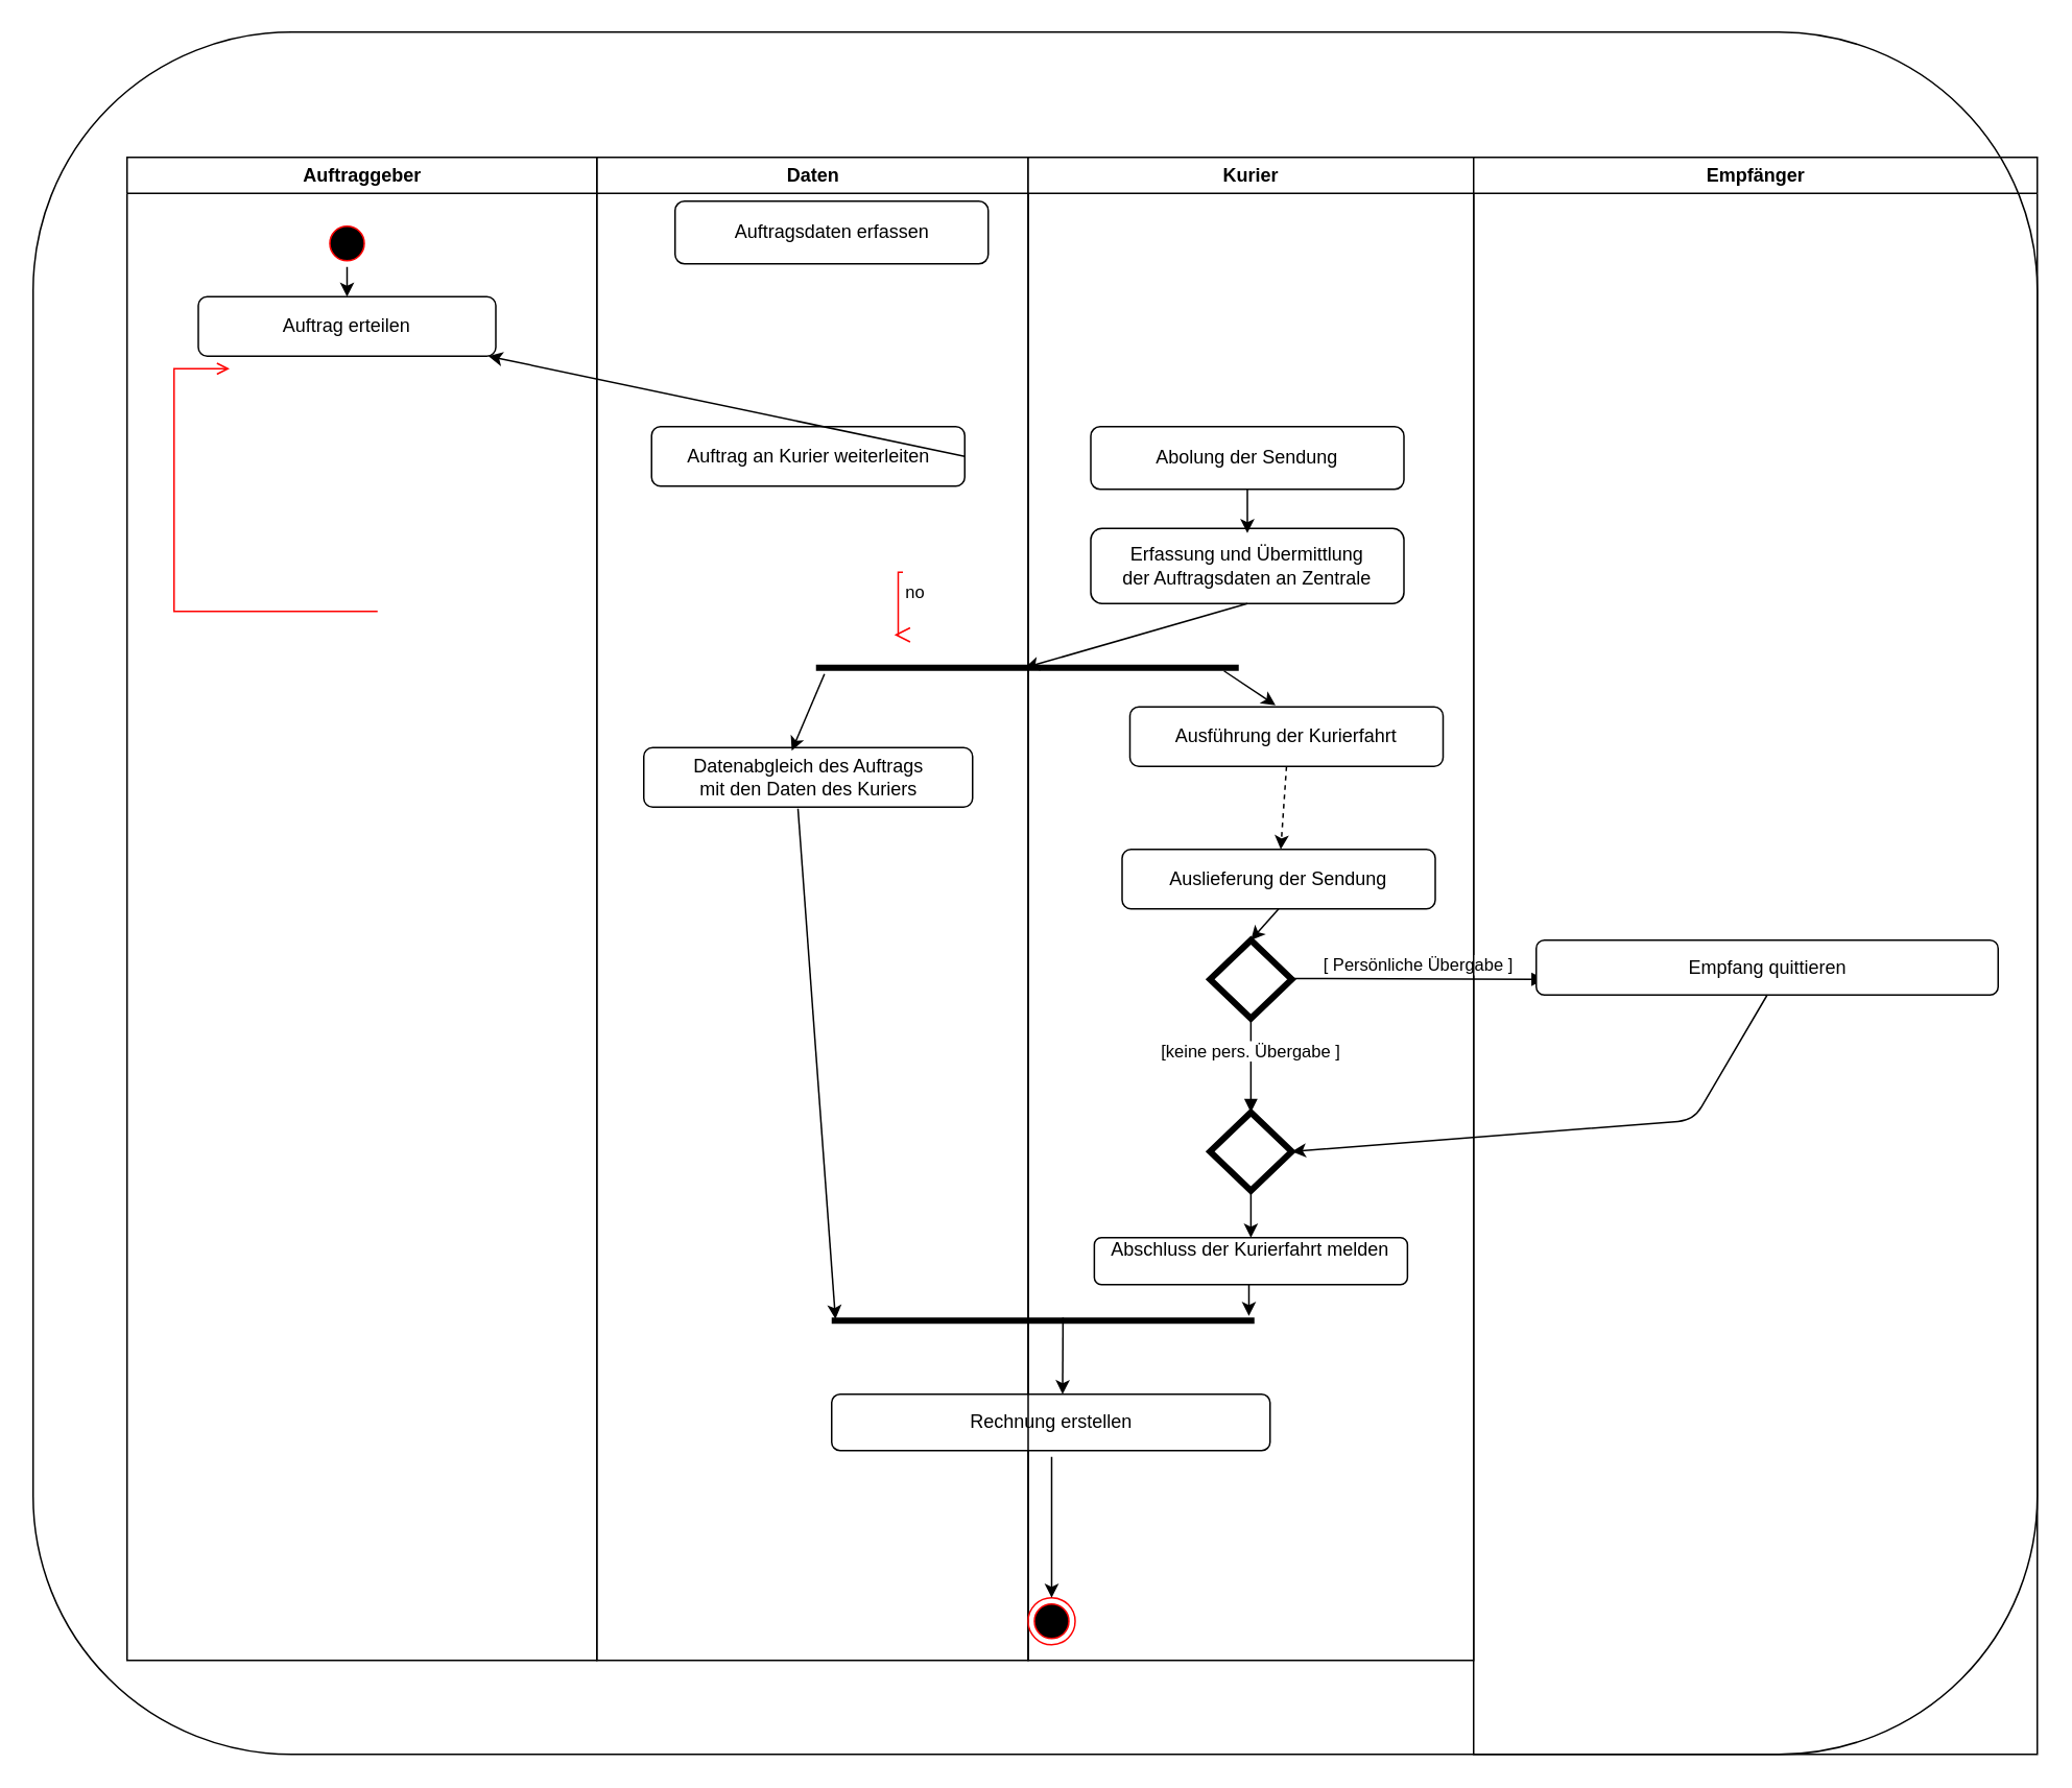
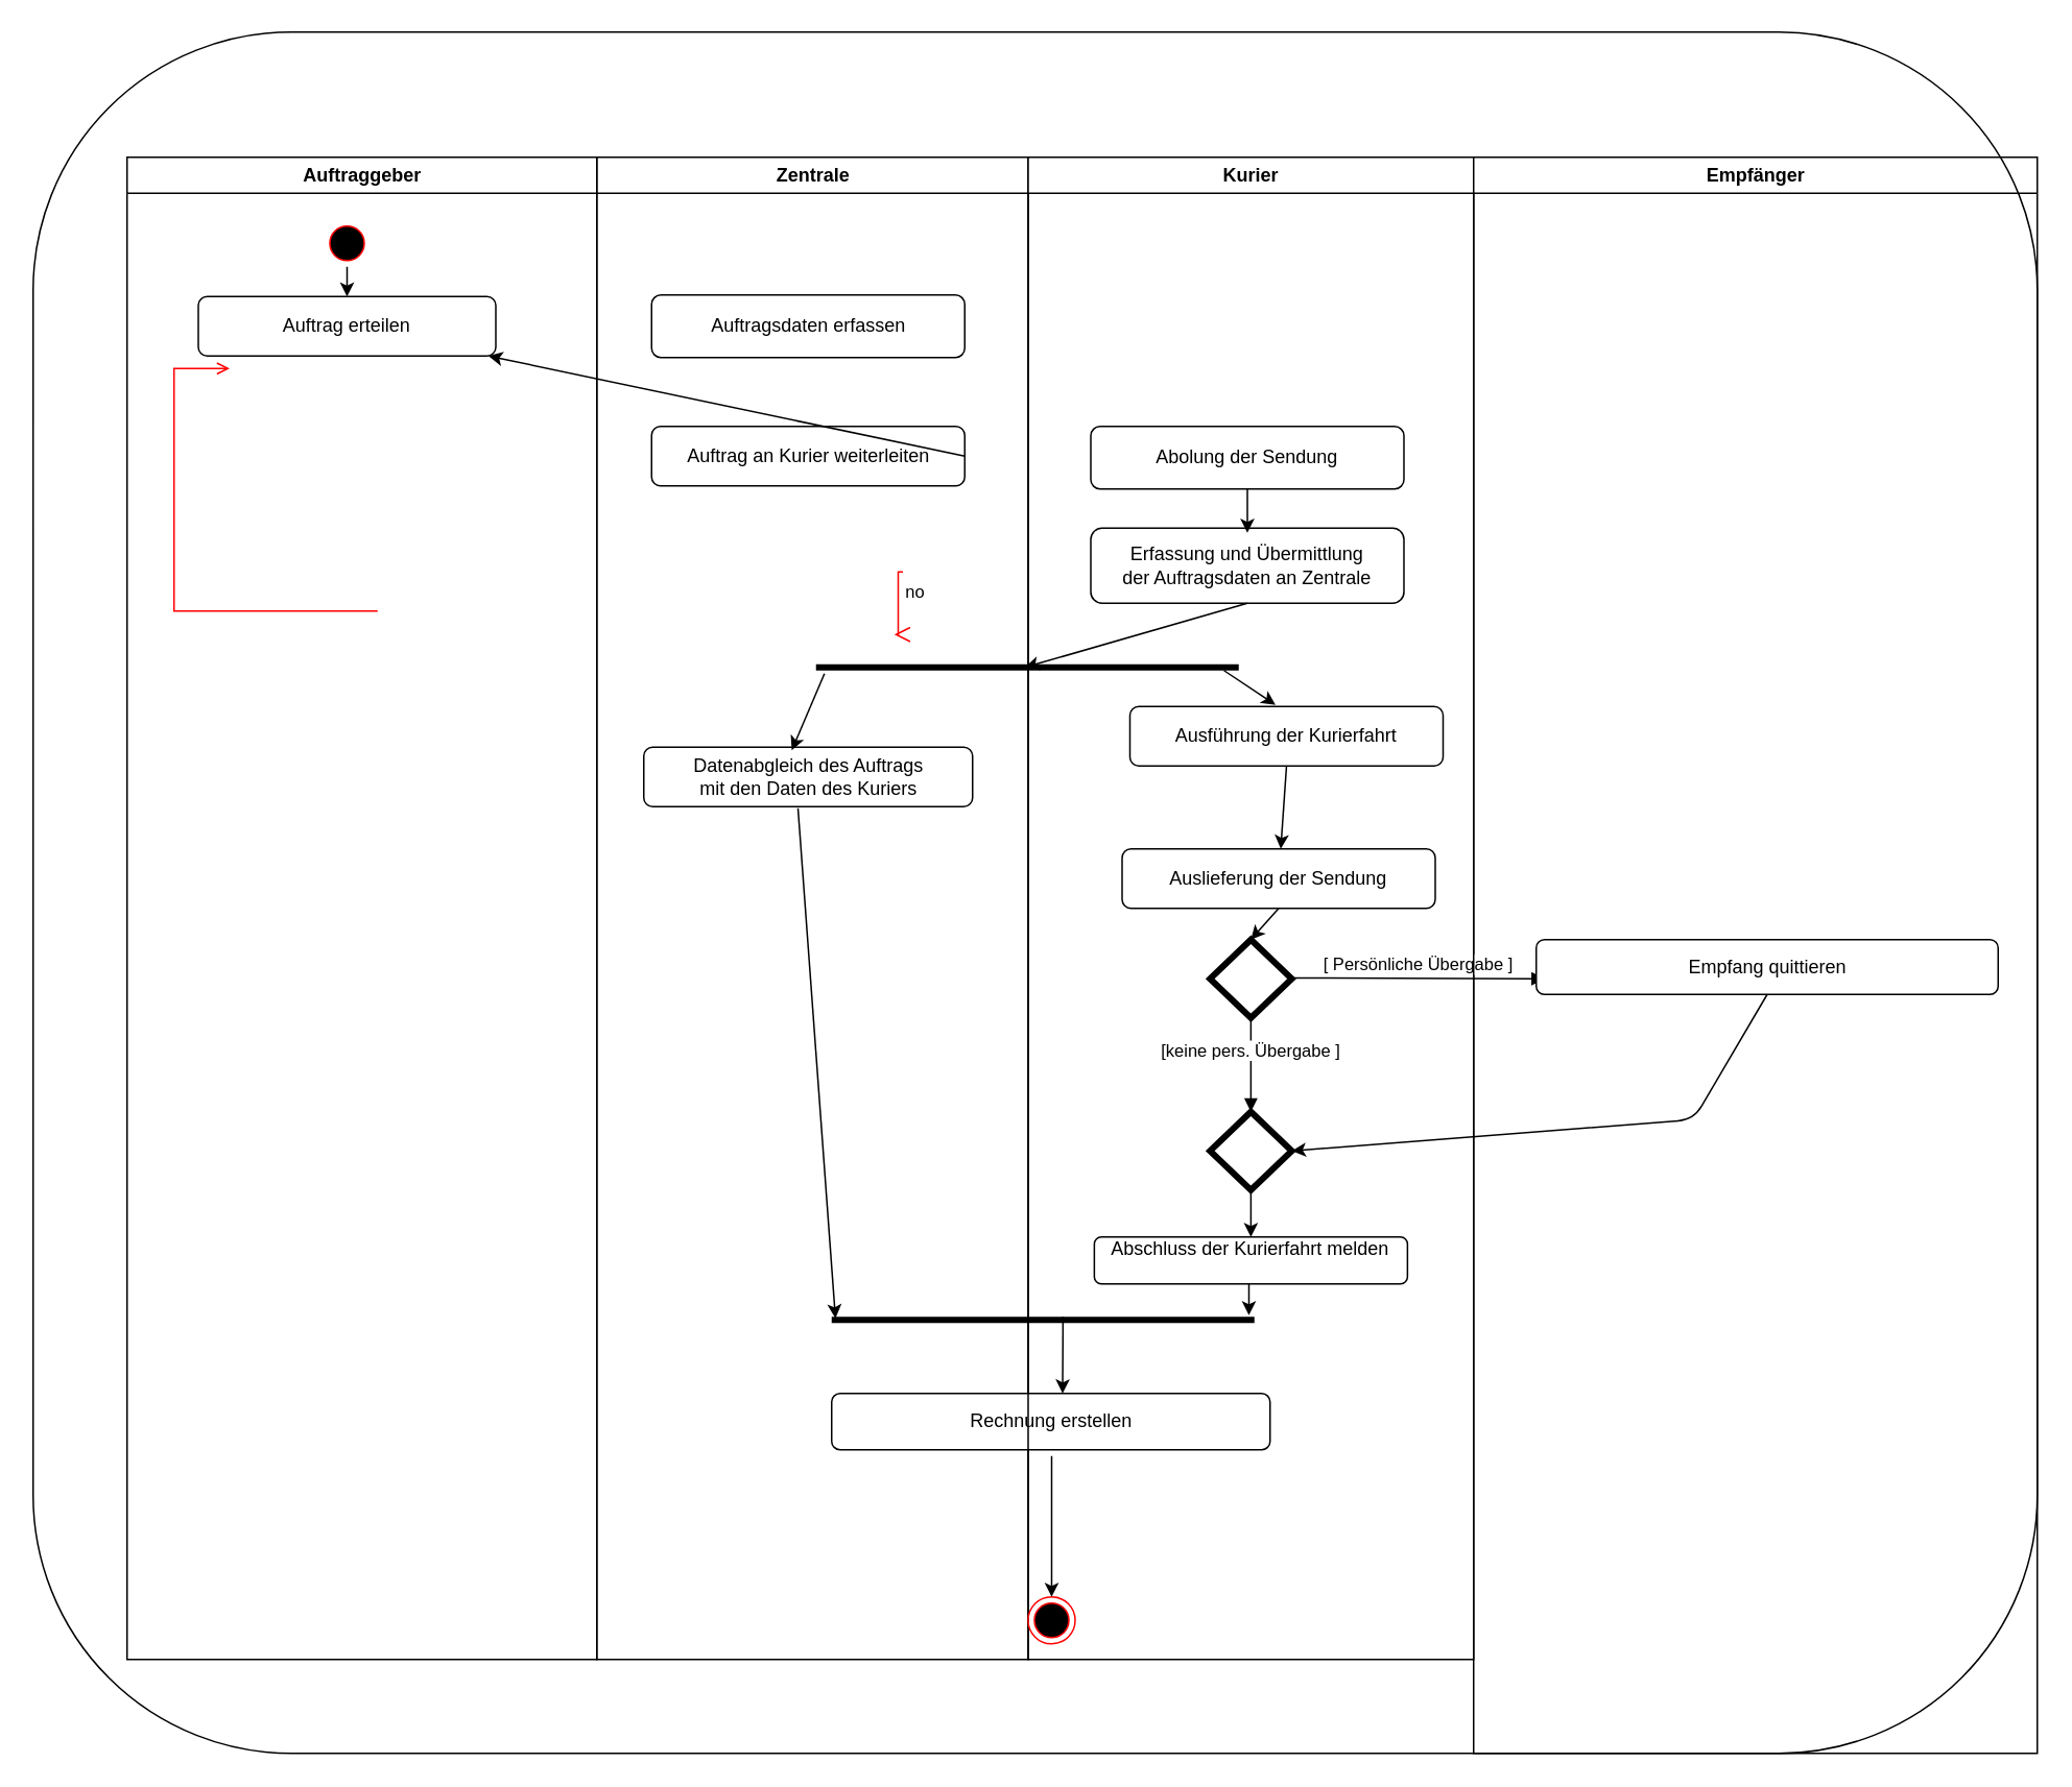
- <mxCell id="2" value="Daten" style="swimlane;whiteSpace=wrap;startSize=23;" parent="1" vertex="1"><mxGeometry x="380.5" y="100" width="275.5" height="960" as="geometry" /></mxCell>
+ <mxCell id="2" value="Zentrale" style="swimlane;whiteSpace=wrap;startSize=23;" parent="1" vertex="1"><mxGeometry x="380.5" y="100" width="275.5" height="960" as="geometry" /></mxCell>
- <mxCell id="8" value="Auftragsdaten erfassen" style="rounded=1;whiteSpace=wrap;html=1;" vertex="1" parent="2"><mxGeometry x="50" y="28" width="200" height="40" as="geometry" /></mxCell>
+ <mxCell id="8" value="Auftragsdaten erfassen" style="rounded=1;whiteSpace=wrap;html=1;" vertex="1" parent="2"><mxGeometry x="35" y="88" width="200" height="40" as="geometry" /></mxCell>
- <mxCell id="19" value="" style="endArrow=classic;html=1;exitX=0.5;exitY=1;exitDx=0;exitDy=0;dashed=1;" edge="1" parent="14" source="17" target="18"><mxGeometry width="50" height="50" relative="1" as="geometry"><mxPoint x="65.5" y="482" as="sourcePoint" /><mxPoint x="115.5" y="432" as="targetPoint" /></mxGeometry></mxCell>
+ <mxCell id="19" value="" style="endArrow=classic;html=1;exitX=0.5;exitY=1;exitDx=0;exitDy=0;" edge="1" parent="14" source="17" target="18"><mxGeometry width="50" height="50" relative="1" as="geometry"><mxPoint x="65.5" y="482" as="sourcePoint" /><mxPoint x="115.5" y="432" as="targetPoint" /></mxGeometry></mxCell>
